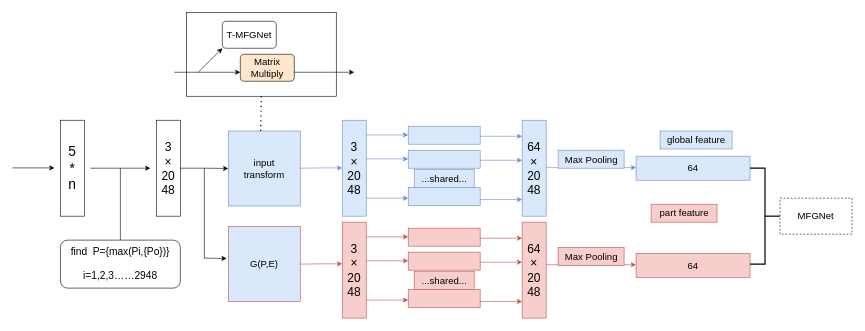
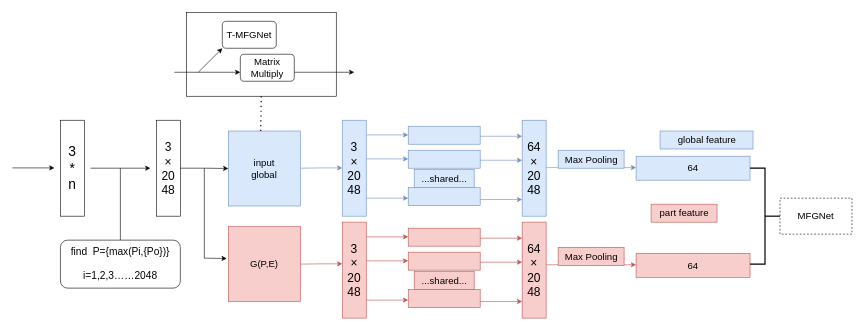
- <mxCell id="14" value="&lt;font style=&quot;font-size: 16px;&quot;&gt;Matrix Multiply&lt;/font&gt;" style="rounded=1;whiteSpace=wrap;html=1;fillColor=#ffe6cc;" vertex="1" parent="1"><mxGeometry x="400" y="90" width="90" height="45" as="geometry" /></mxCell>
+ <mxCell id="14" value="&lt;font style=&quot;font-size: 16px;&quot;&gt;Matrix Multiply&lt;/font&gt;" style="rounded=1;whiteSpace=wrap;html=1;" vertex="1" parent="1"><mxGeometry x="400" y="90" width="90" height="45" as="geometry" /></mxCell>
- <mxCell id="32" value="&lt;font style=&quot;font-size: 16px;&quot;&gt;global feature&lt;/font&gt;" style="text;html=1;align=center;verticalAlign=middle;resizable=0;points=[];autosize=1;strokeColor=#6c8ebf;fillColor=#dae8fc;" vertex="1" parent="1"><mxGeometry x="1100" y="218" width="120" height="30" as="geometry" /></mxCell>
+ <mxCell id="32" value="&lt;font style=&quot;font-size: 16px;&quot;&gt;global feature&lt;/font&gt;" style="text;html=1;align=center;verticalAlign=middle;resizable=0;points=[];autosize=1;strokeColor=#6c8ebf;fillColor=#dae8fc;" vertex="1" parent="1"><mxGeometry x="1100" y="218" width="155" height="30" as="geometry" /></mxCell>
- <mxCell id="2" value="&lt;span style=&quot;font-size: 23px;&quot;&gt;5&lt;br&gt;*&lt;br&gt;n&lt;br&gt;&lt;/span&gt;" style="rounded=0;whiteSpace=wrap;html=1;" vertex="1" parent="1"><mxGeometry x="100" y="200" width="40" height="160" as="geometry" /></mxCell>
+ <mxCell id="2" value="&lt;span style=&quot;font-size: 23px;&quot;&gt;3&lt;br&gt;*&lt;br&gt;n&lt;br&gt;&lt;/span&gt;" style="rounded=0;whiteSpace=wrap;html=1;" vertex="1" parent="1"><mxGeometry x="100" y="200" width="40" height="160" as="geometry" /></mxCell>
- <mxCell id="10" value="&lt;font style=&quot;font-size: 16px;&quot;&gt;input &lt;br&gt;transform&lt;/font&gt;" style="rounded=0;whiteSpace=wrap;html=1;fillColor=#dae8fc;strokeColor=#6c8ebf;" vertex="1" parent="1"><mxGeometry x="380" y="218" width="120" height="125" as="geometry" /></mxCell>
+ <mxCell id="10" value="&lt;font style=&quot;font-size: 16px;&quot;&gt;input &lt;br&gt;global&lt;/font&gt;" style="rounded=0;whiteSpace=wrap;html=1;fillColor=#dae8fc;strokeColor=#6c8ebf;" vertex="1" parent="1"><mxGeometry x="380" y="218" width="120" height="125" as="geometry" /></mxCell>
- <mxCell id="7" value="&lt;font style=&quot;font-size: 17px;&quot;&gt;&lt;br&gt;find&amp;nbsp; P={max(Pi,{Po})}&lt;br&gt;&lt;br&gt;i=1,2,3……2948&lt;br&gt;&lt;br&gt;&lt;/font&gt;" style="rounded=1;whiteSpace=wrap;html=1;" vertex="1" parent="1"><mxGeometry x="100" y="400" width="200" height="80" as="geometry" /></mxCell>
+ <mxCell id="7" value="&lt;font style=&quot;font-size: 17px;&quot;&gt;&lt;br&gt;find&amp;nbsp; P={max(Pi,{Po})}&lt;br&gt;&lt;br&gt;i=1,2,3……2048&lt;br&gt;&lt;br&gt;&lt;/font&gt;" style="rounded=1;whiteSpace=wrap;html=1;" vertex="1" parent="1"><mxGeometry x="100" y="400" width="200" height="80" as="geometry" /></mxCell>
- <mxCell id="36" value="&lt;span style=&quot;font-size: 16px;&quot;&gt;G(P,E)&lt;br&gt;&lt;/span&gt;" style="rounded=0;whiteSpace=wrap;html=1;fillColor=#dae8fc;strokeColor=#b85450;" vertex="1" parent="1"><mxGeometry x="380" y="377.5" width="120" height="125" as="geometry" /></mxCell>
+ <mxCell id="36" value="&lt;span style=&quot;font-size: 16px;&quot;&gt;G(P,E)&lt;br&gt;&lt;/span&gt;" style="rounded=0;whiteSpace=wrap;html=1;fillColor=#f8cecc;strokeColor=#b85450;" vertex="1" parent="1"><mxGeometry x="380" y="377.5" width="120" height="125" as="geometry" /></mxCell>
